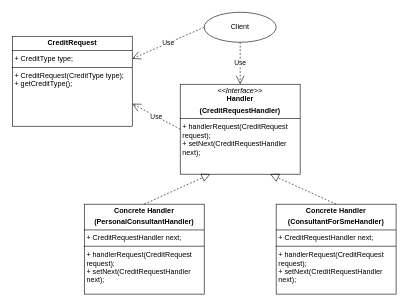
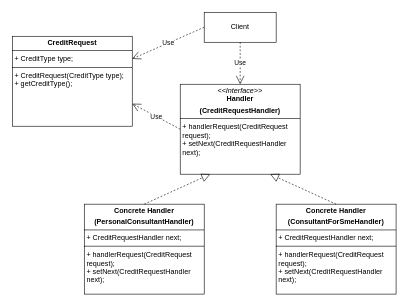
- <mxCell id="7" value="Client" style="ellipse;html=1;whiteSpace=wrap;" vertex="1" parent="1"><mxGeometry x="340" y="20" width="120" height="50" as="geometry" /></mxCell>
+ <mxCell id="7" value="Client" style="html=1;whiteSpace=wrap;" vertex="1" parent="1"><mxGeometry x="340" y="20" width="120" height="50" as="geometry" /></mxCell>
